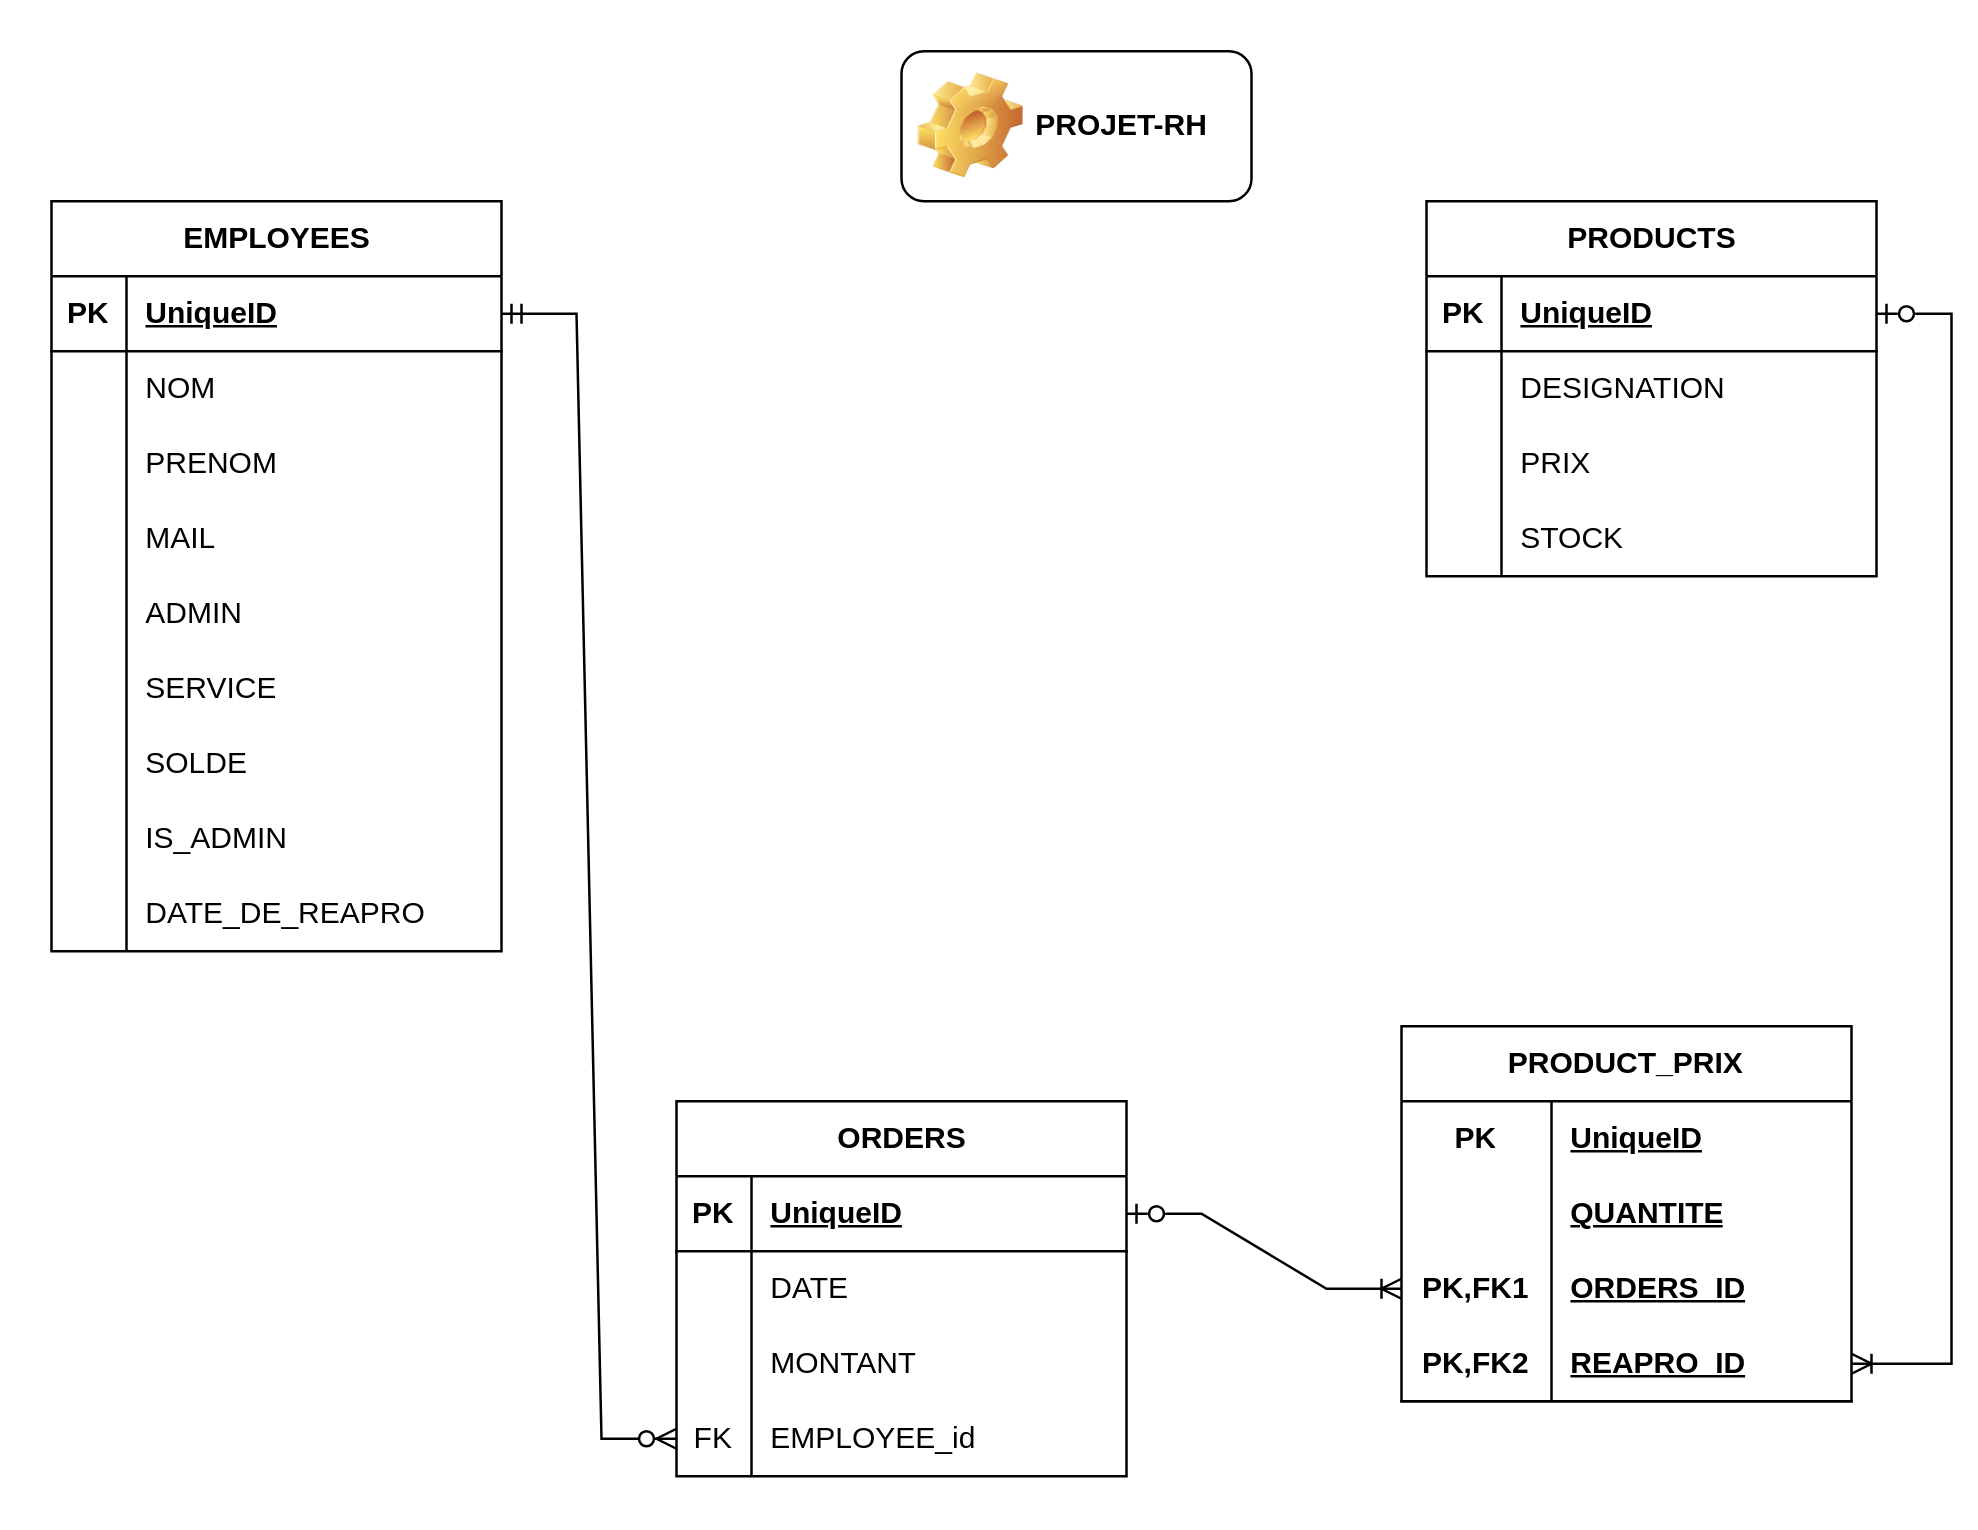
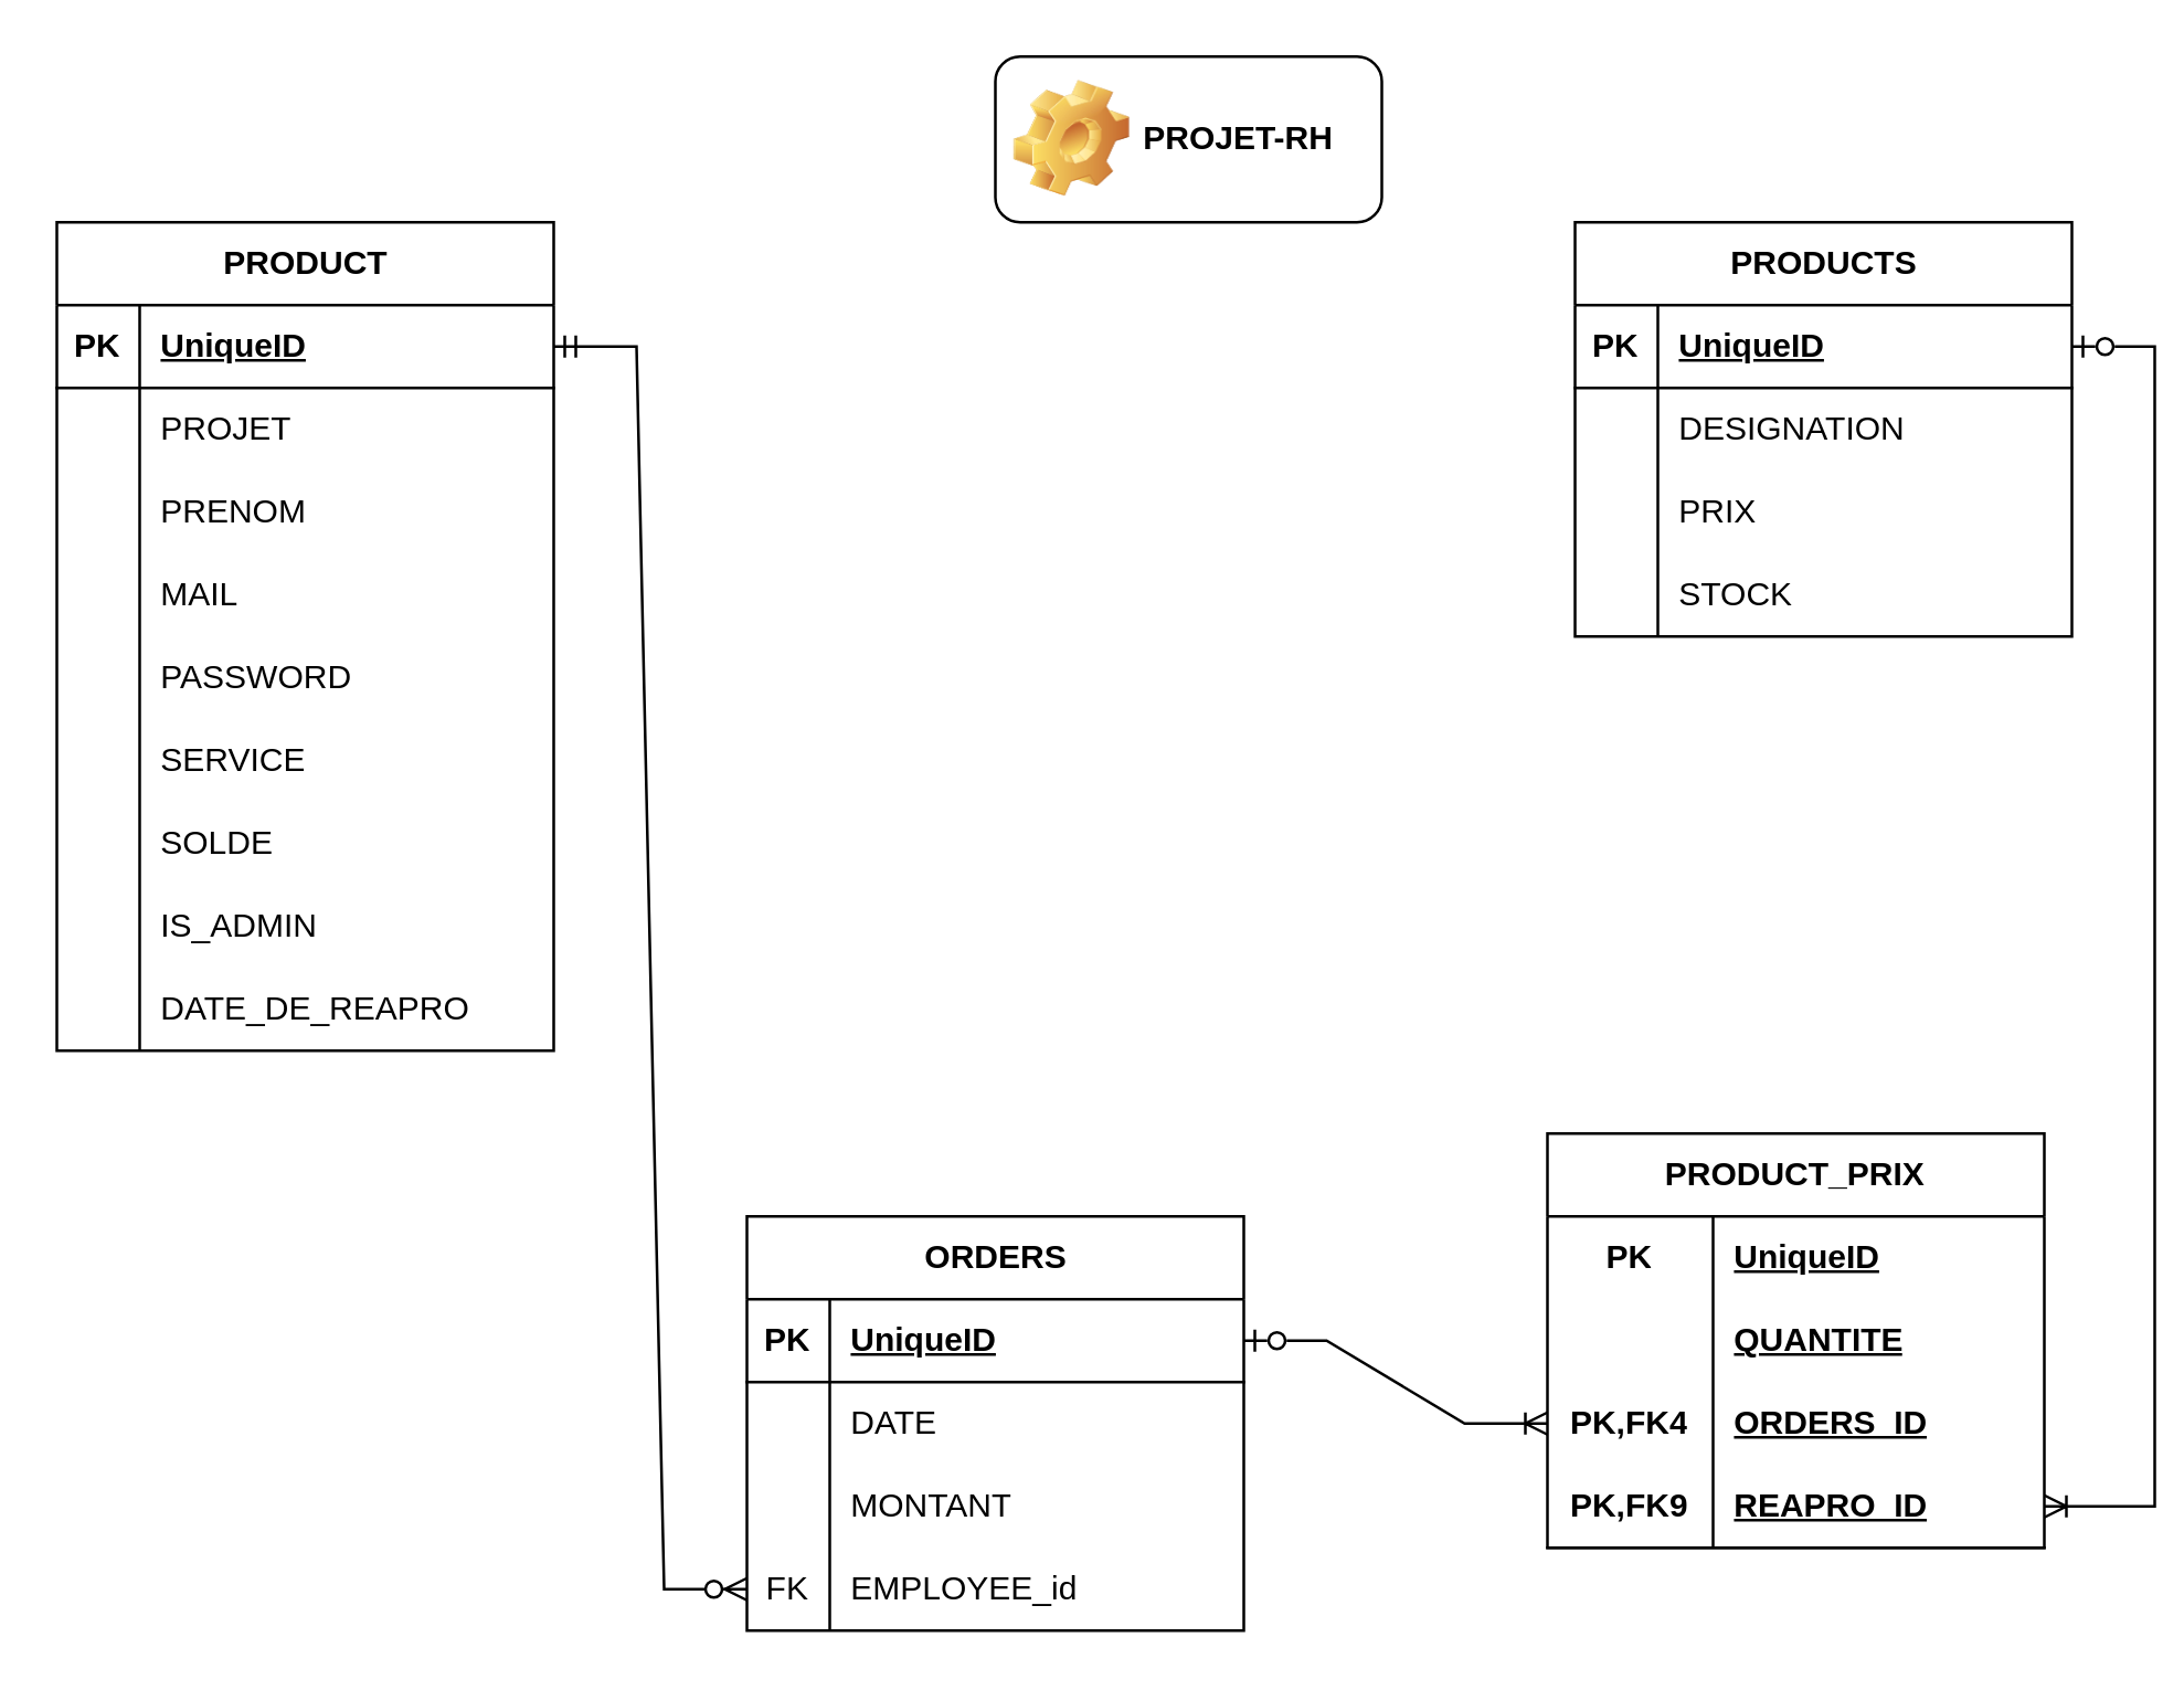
- <mxCell id="2" value="EMPLOYEES" style="shape=table;startSize=30;container=1;collapsible=1;childLayout=tableLayout;fixedRows=1;rowLines=0;fontStyle=1;align=center;resizeLast=1;html=1;" parent="1" vertex="1"><mxGeometry x="20" y="80" width="180" height="300" as="geometry" /></mxCell>
+ <mxCell id="2" value="PRODUCT" style="shape=table;startSize=30;container=1;collapsible=1;childLayout=tableLayout;fixedRows=1;rowLines=0;fontStyle=1;align=center;resizeLast=1;html=1;" parent="1" vertex="1"><mxGeometry x="20" y="80" width="180" height="300" as="geometry" /></mxCell>
- <mxCell id="8" value="NOM" style="shape=partialRectangle;connectable=0;fillColor=none;top=0;left=0;bottom=0;right=0;align=left;spacingLeft=6;overflow=hidden;whiteSpace=wrap;html=1;" parent="6" vertex="1"><mxGeometry x="30" width="150" height="30" as="geometry"><mxRectangle width="150" height="30" as="alternateBounds" /></mxGeometry></mxCell>
+ <mxCell id="8" value="PROJET" style="shape=partialRectangle;connectable=0;fillColor=none;top=0;left=0;bottom=0;right=0;align=left;spacingLeft=6;overflow=hidden;whiteSpace=wrap;html=1;" parent="6" vertex="1"><mxGeometry x="30" width="150" height="30" as="geometry"><mxRectangle width="150" height="30" as="alternateBounds" /></mxGeometry></mxCell>
- <mxCell id="17" value="ADMIN" style="shape=partialRectangle;connectable=0;fillColor=none;top=0;left=0;bottom=0;right=0;align=left;spacingLeft=6;overflow=hidden;whiteSpace=wrap;html=1;" parent="15" vertex="1"><mxGeometry x="30" width="150" height="30" as="geometry"><mxRectangle width="150" height="30" as="alternateBounds" /></mxGeometry></mxCell>
+ <mxCell id="17" value="PASSWORD" style="shape=partialRectangle;connectable=0;fillColor=none;top=0;left=0;bottom=0;right=0;align=left;spacingLeft=6;overflow=hidden;whiteSpace=wrap;html=1;" parent="15" vertex="1"><mxGeometry x="30" width="150" height="30" as="geometry"><mxRectangle width="150" height="30" as="alternateBounds" /></mxGeometry></mxCell>
- <mxCell id="51" value="PK,FK1" style="shape=partialRectangle;connectable=0;fillColor=none;top=0;left=0;bottom=0;right=0;fontStyle=1;overflow=hidden;html=1;whiteSpace=wrap;" parent="50" vertex="1"><mxGeometry width="60" height="30" as="geometry"><mxRectangle width="60" height="30" as="alternateBounds" /></mxGeometry></mxCell>
+ <mxCell id="51" value="PK,FK4" style="shape=partialRectangle;connectable=0;fillColor=none;top=0;left=0;bottom=0;right=0;fontStyle=1;overflow=hidden;html=1;whiteSpace=wrap;" parent="50" vertex="1"><mxGeometry width="60" height="30" as="geometry"><mxRectangle width="60" height="30" as="alternateBounds" /></mxGeometry></mxCell>
- <mxCell id="54" value="PK,FK2" style="shape=partialRectangle;connectable=0;fillColor=none;top=0;left=0;bottom=0;right=0;fontStyle=1;overflow=hidden;html=1;whiteSpace=wrap;" parent="53" vertex="1"><mxGeometry width="60" height="30" as="geometry"><mxRectangle width="60" height="30" as="alternateBounds" /></mxGeometry></mxCell>
+ <mxCell id="54" value="PK,FK9" style="shape=partialRectangle;connectable=0;fillColor=none;top=0;left=0;bottom=0;right=0;fontStyle=1;overflow=hidden;html=1;whiteSpace=wrap;" parent="53" vertex="1"><mxGeometry width="60" height="30" as="geometry"><mxRectangle width="60" height="30" as="alternateBounds" /></mxGeometry></mxCell>
